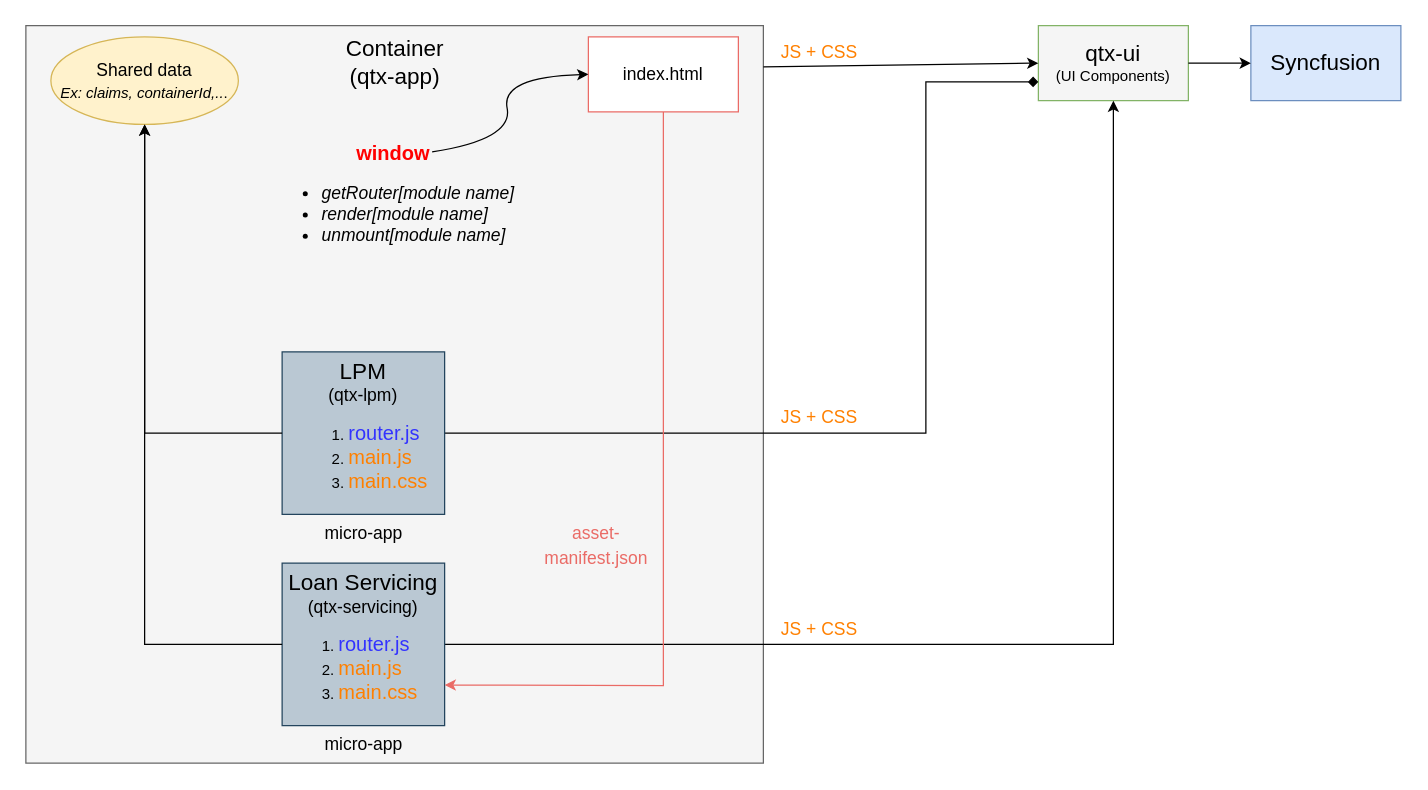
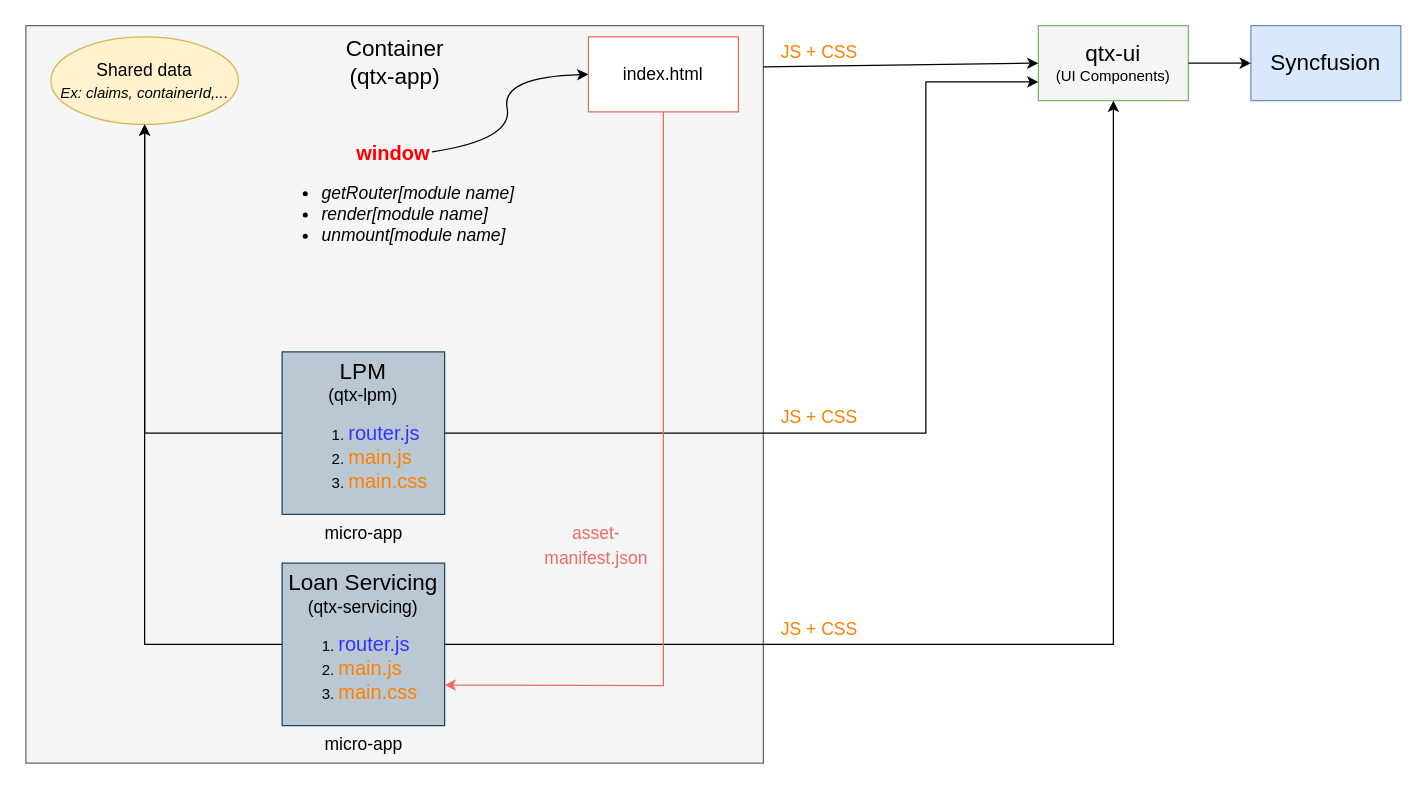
- <mxCell id="6" value="" style="endArrow=diamond;html=1;rounded=0;exitX=1;exitY=0.5;exitDx=0;exitDy=0;entryX=0;entryY=0.75;entryDx=0;entryDy=0;" parent="1" source="14" target="3" edge="1"><mxGeometry width="50" height="50" relative="1" as="geometry"><mxPoint x="377" y="186" as="sourcePoint" /><mxPoint x="807" y="80" as="targetPoint" /><Array as="points"><mxPoint x="740" y="346" /><mxPoint x="740" y="65" /></Array></mxGeometry></mxCell>
+ <mxCell id="6" value="" style="endArrow=classic;html=1;rounded=0;exitX=1;exitY=0.5;exitDx=0;exitDy=0;entryX=0;entryY=0.75;entryDx=0;entryDy=0;" parent="1" source="14" target="3" edge="1"><mxGeometry width="50" height="50" relative="1" as="geometry"><mxPoint x="377" y="186" as="sourcePoint" /><mxPoint x="807" y="80" as="targetPoint" /><Array as="points"><mxPoint x="740" y="346" /><mxPoint x="740" y="65" /></Array></mxGeometry></mxCell>
